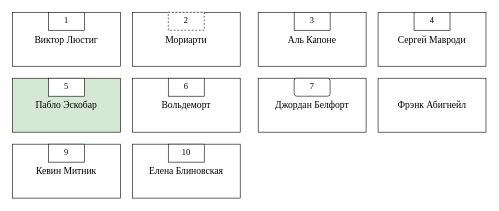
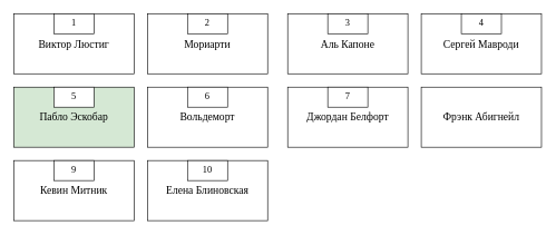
- <mxCell id="9" value="&lt;font face=&quot;Times New Roman&quot; style=&quot;font-size: 14px;&quot;&gt;2&lt;/font&gt;" style="rounded=0;whiteSpace=wrap;html=1;movable=1;resizable=1;rotatable=1;deletable=1;editable=1;locked=0;connectable=1;dashed=1;" parent="7" vertex="1"><mxGeometry x="60" width="60.0" height="30.0" as="geometry" /></mxCell>
+ <mxCell id="9" value="&lt;font face=&quot;Times New Roman&quot; style=&quot;font-size: 14px;&quot;&gt;2&lt;/font&gt;" style="rounded=0;whiteSpace=wrap;html=1;movable=1;resizable=1;rotatable=1;deletable=1;editable=1;locked=0;connectable=1;" parent="7" vertex="1"><mxGeometry x="60" width="60.0" height="30.0" as="geometry" /></mxCell>
- <mxCell id="30" value="&lt;font face=&quot;Times New Roman&quot; style=&quot;font-size: 14px;&quot;&gt;7&lt;/font&gt;" style="whiteSpace=wrap;html=1;movable=1;resizable=1;rotatable=1;deletable=1;editable=1;locked=0;connectable=1;rounded=1;" parent="28" vertex="1"><mxGeometry x="60" width="60.0" height="30.0" as="geometry" /></mxCell>
+ <mxCell id="30" value="&lt;font face=&quot;Times New Roman&quot; style=&quot;font-size: 14px;&quot;&gt;7&lt;/font&gt;" style="rounded=0;whiteSpace=wrap;html=1;movable=1;resizable=1;rotatable=1;deletable=1;editable=1;locked=0;connectable=1;" parent="28" vertex="1"><mxGeometry x="60" width="60.0" height="30.0" as="geometry" /></mxCell>
